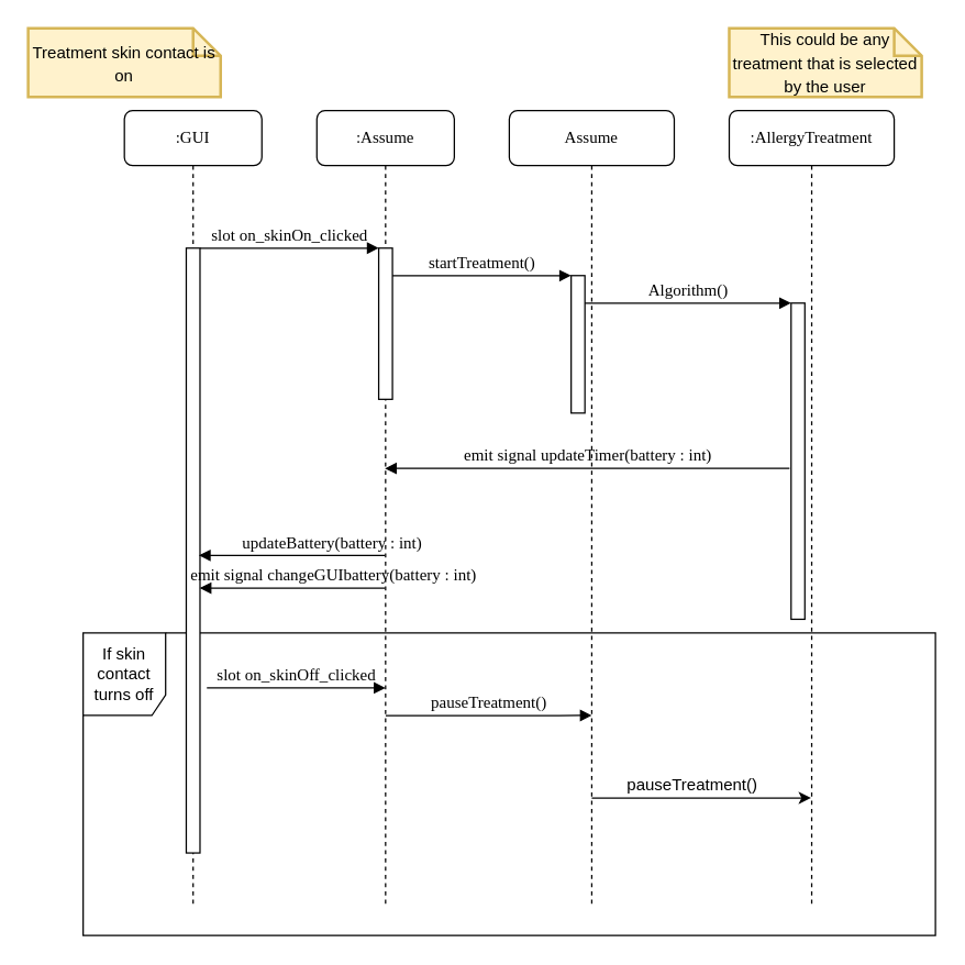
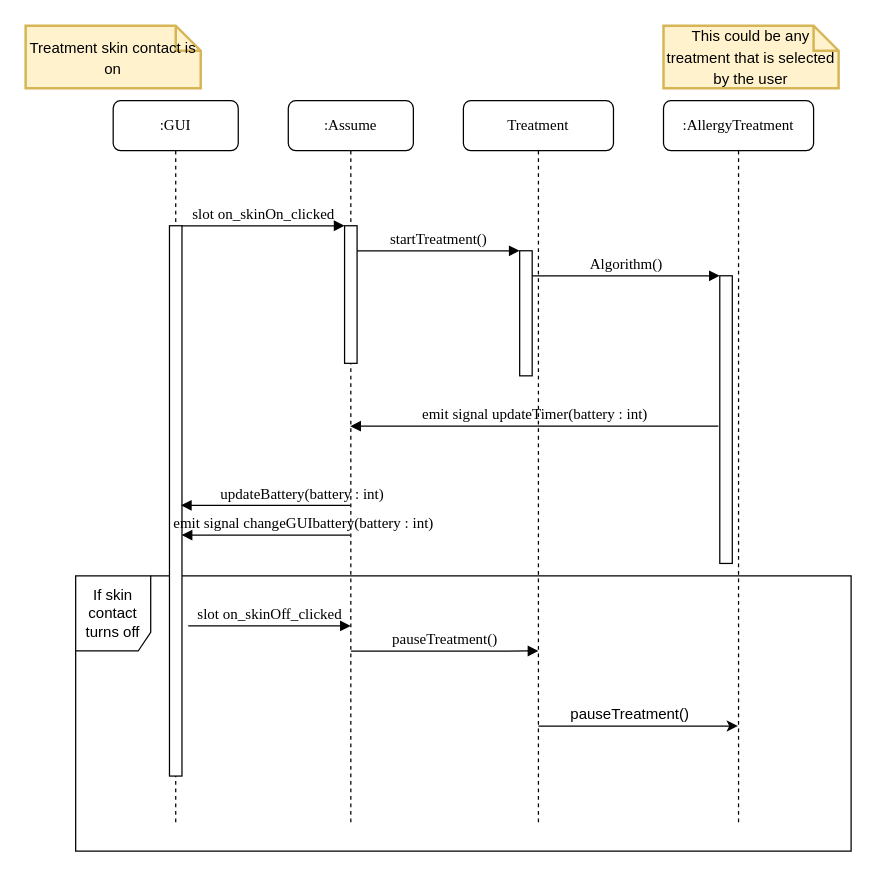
- <mxCell id="5" value="Assume" style="shape=umlLifeline;perimeter=lifelinePerimeter;whiteSpace=wrap;html=1;container=1;collapsible=0;recursiveResize=0;outlineConnect=0;rounded=1;shadow=0;comic=0;labelBackgroundColor=none;strokeWidth=1;fontFamily=Verdana;fontSize=12;align=center;" parent="1" vertex="1"><mxGeometry x="370" y="80" width="120" height="580" as="geometry" /></mxCell>
+ <mxCell id="5" value="Treatment" style="shape=umlLifeline;perimeter=lifelinePerimeter;whiteSpace=wrap;html=1;container=1;collapsible=0;recursiveResize=0;outlineConnect=0;rounded=1;shadow=0;comic=0;labelBackgroundColor=none;strokeWidth=1;fontFamily=Verdana;fontSize=12;align=center;" parent="1" vertex="1"><mxGeometry x="370" y="80" width="120" height="580" as="geometry" /></mxCell>
